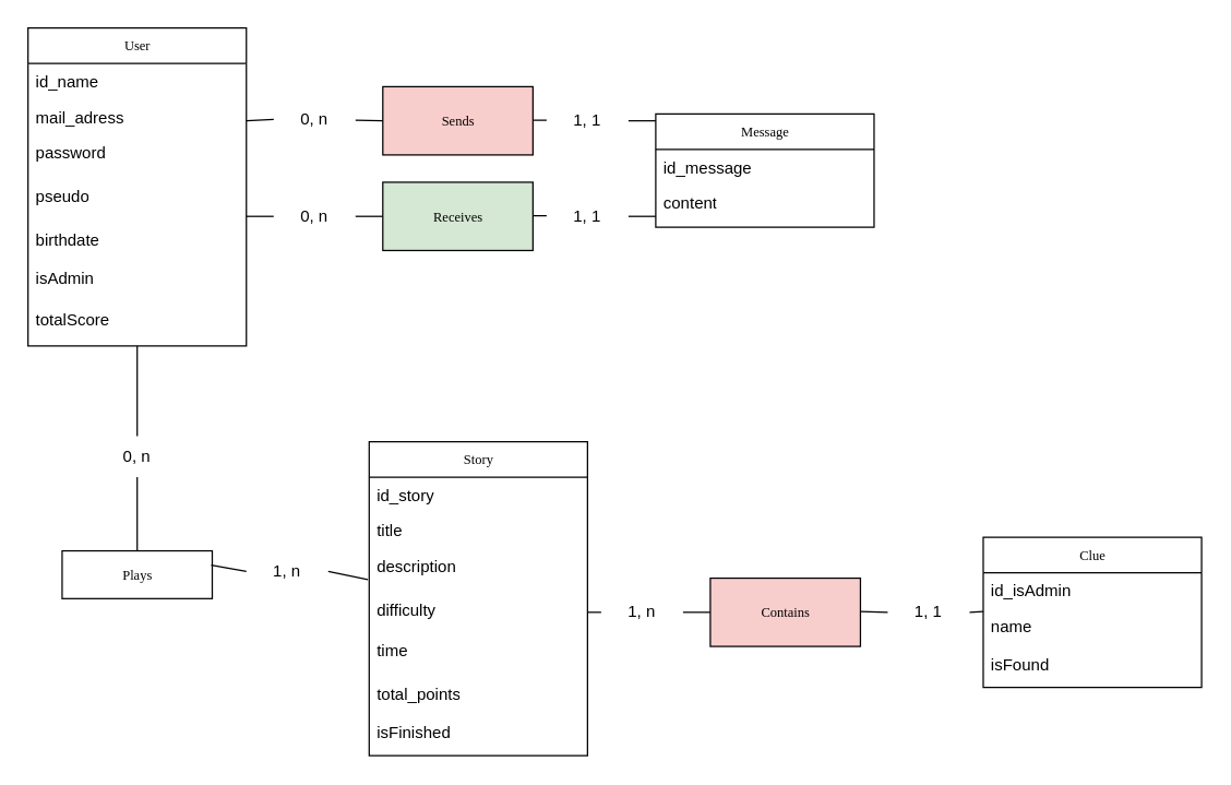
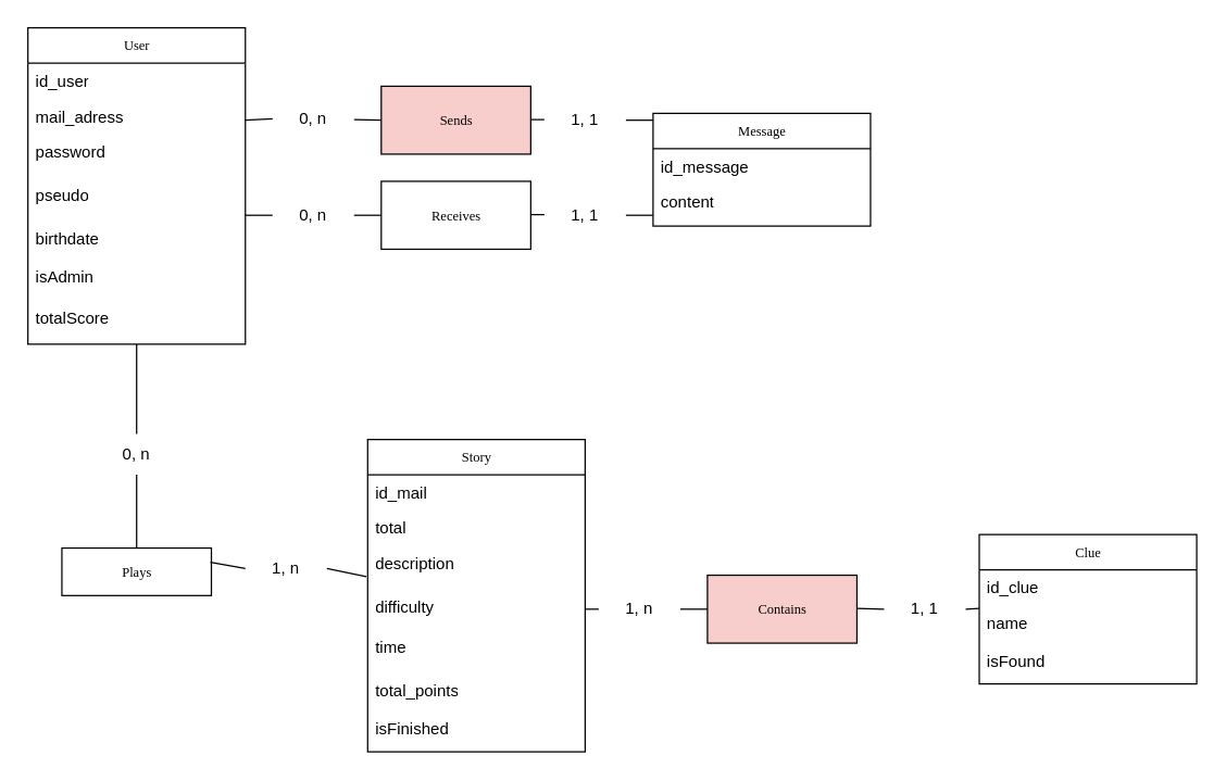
- <mxCell id="3" value="id_name" style="text;html=1;strokeColor=none;fillColor=none;align=left;verticalAlign=top;spacingLeft=4;spacingRight=4;whiteSpace=wrap;overflow=hidden;rotatable=0;points=[[0,0.5],[1,0.5]];portConstraint=eastwest;" parent="2" vertex="1"><mxGeometry y="26" width="160" height="26" as="geometry" /></mxCell>
+ <mxCell id="3" value="id_user" style="text;html=1;strokeColor=none;fillColor=none;align=left;verticalAlign=top;spacingLeft=4;spacingRight=4;whiteSpace=wrap;overflow=hidden;rotatable=0;points=[[0,0.5],[1,0.5]];portConstraint=eastwest;" parent="2" vertex="1"><mxGeometry y="26" width="160" height="26" as="geometry" /></mxCell>
- <mxCell id="16" value="Receives" style="html=1;rounded=0;shadow=0;comic=0;labelBackgroundColor=none;strokeWidth=1;fontFamily=Verdana;fontSize=10;align=center;fillColor=#d5e8d4;" vertex="1" parent="1"><mxGeometry x="280" y="133" width="110" height="50" as="geometry" /></mxCell>
+ <mxCell id="16" value="Receives" style="html=1;rounded=0;shadow=0;comic=0;labelBackgroundColor=none;strokeWidth=1;fontFamily=Verdana;fontSize=10;align=center;" vertex="1" parent="1"><mxGeometry x="280" y="133" width="110" height="50" as="geometry" /></mxCell>
- <mxCell id="20" value="id_story" style="text;html=1;strokeColor=none;fillColor=none;align=left;verticalAlign=top;spacingLeft=4;spacingRight=4;whiteSpace=wrap;overflow=hidden;rotatable=0;points=[[0,0.5],[1,0.5]];portConstraint=eastwest;" vertex="1" parent="19"><mxGeometry y="26" width="160" height="26" as="geometry" /></mxCell>
+ <mxCell id="20" value="id_mail" style="text;html=1;strokeColor=none;fillColor=none;align=left;verticalAlign=top;spacingLeft=4;spacingRight=4;whiteSpace=wrap;overflow=hidden;rotatable=0;points=[[0,0.5],[1,0.5]];portConstraint=eastwest;" vertex="1" parent="19"><mxGeometry y="26" width="160" height="26" as="geometry" /></mxCell>
- <mxCell id="21" value="title" style="text;html=1;strokeColor=none;fillColor=none;align=left;verticalAlign=top;spacingLeft=4;spacingRight=4;whiteSpace=wrap;overflow=hidden;rotatable=0;points=[[0,0.5],[1,0.5]];portConstraint=eastwest;" vertex="1" parent="19"><mxGeometry y="52" width="160" height="26" as="geometry" /></mxCell>
+ <mxCell id="21" value="total" style="text;html=1;strokeColor=none;fillColor=none;align=left;verticalAlign=top;spacingLeft=4;spacingRight=4;whiteSpace=wrap;overflow=hidden;rotatable=0;points=[[0,0.5],[1,0.5]];portConstraint=eastwest;" vertex="1" parent="19"><mxGeometry y="52" width="160" height="26" as="geometry" /></mxCell>
- <mxCell id="44" value="id_isAdmin" style="text;html=1;strokeColor=none;fillColor=none;align=left;verticalAlign=top;spacingLeft=4;spacingRight=4;whiteSpace=wrap;overflow=hidden;rotatable=0;points=[[0,0.5],[1,0.5]];portConstraint=eastwest;" vertex="1" parent="43"><mxGeometry y="26" width="160" height="26" as="geometry" /></mxCell>
+ <mxCell id="44" value="id_clue" style="text;html=1;strokeColor=none;fillColor=none;align=left;verticalAlign=top;spacingLeft=4;spacingRight=4;whiteSpace=wrap;overflow=hidden;rotatable=0;points=[[0,0.5],[1,0.5]];portConstraint=eastwest;" vertex="1" parent="43"><mxGeometry y="26" width="160" height="26" as="geometry" /></mxCell>
